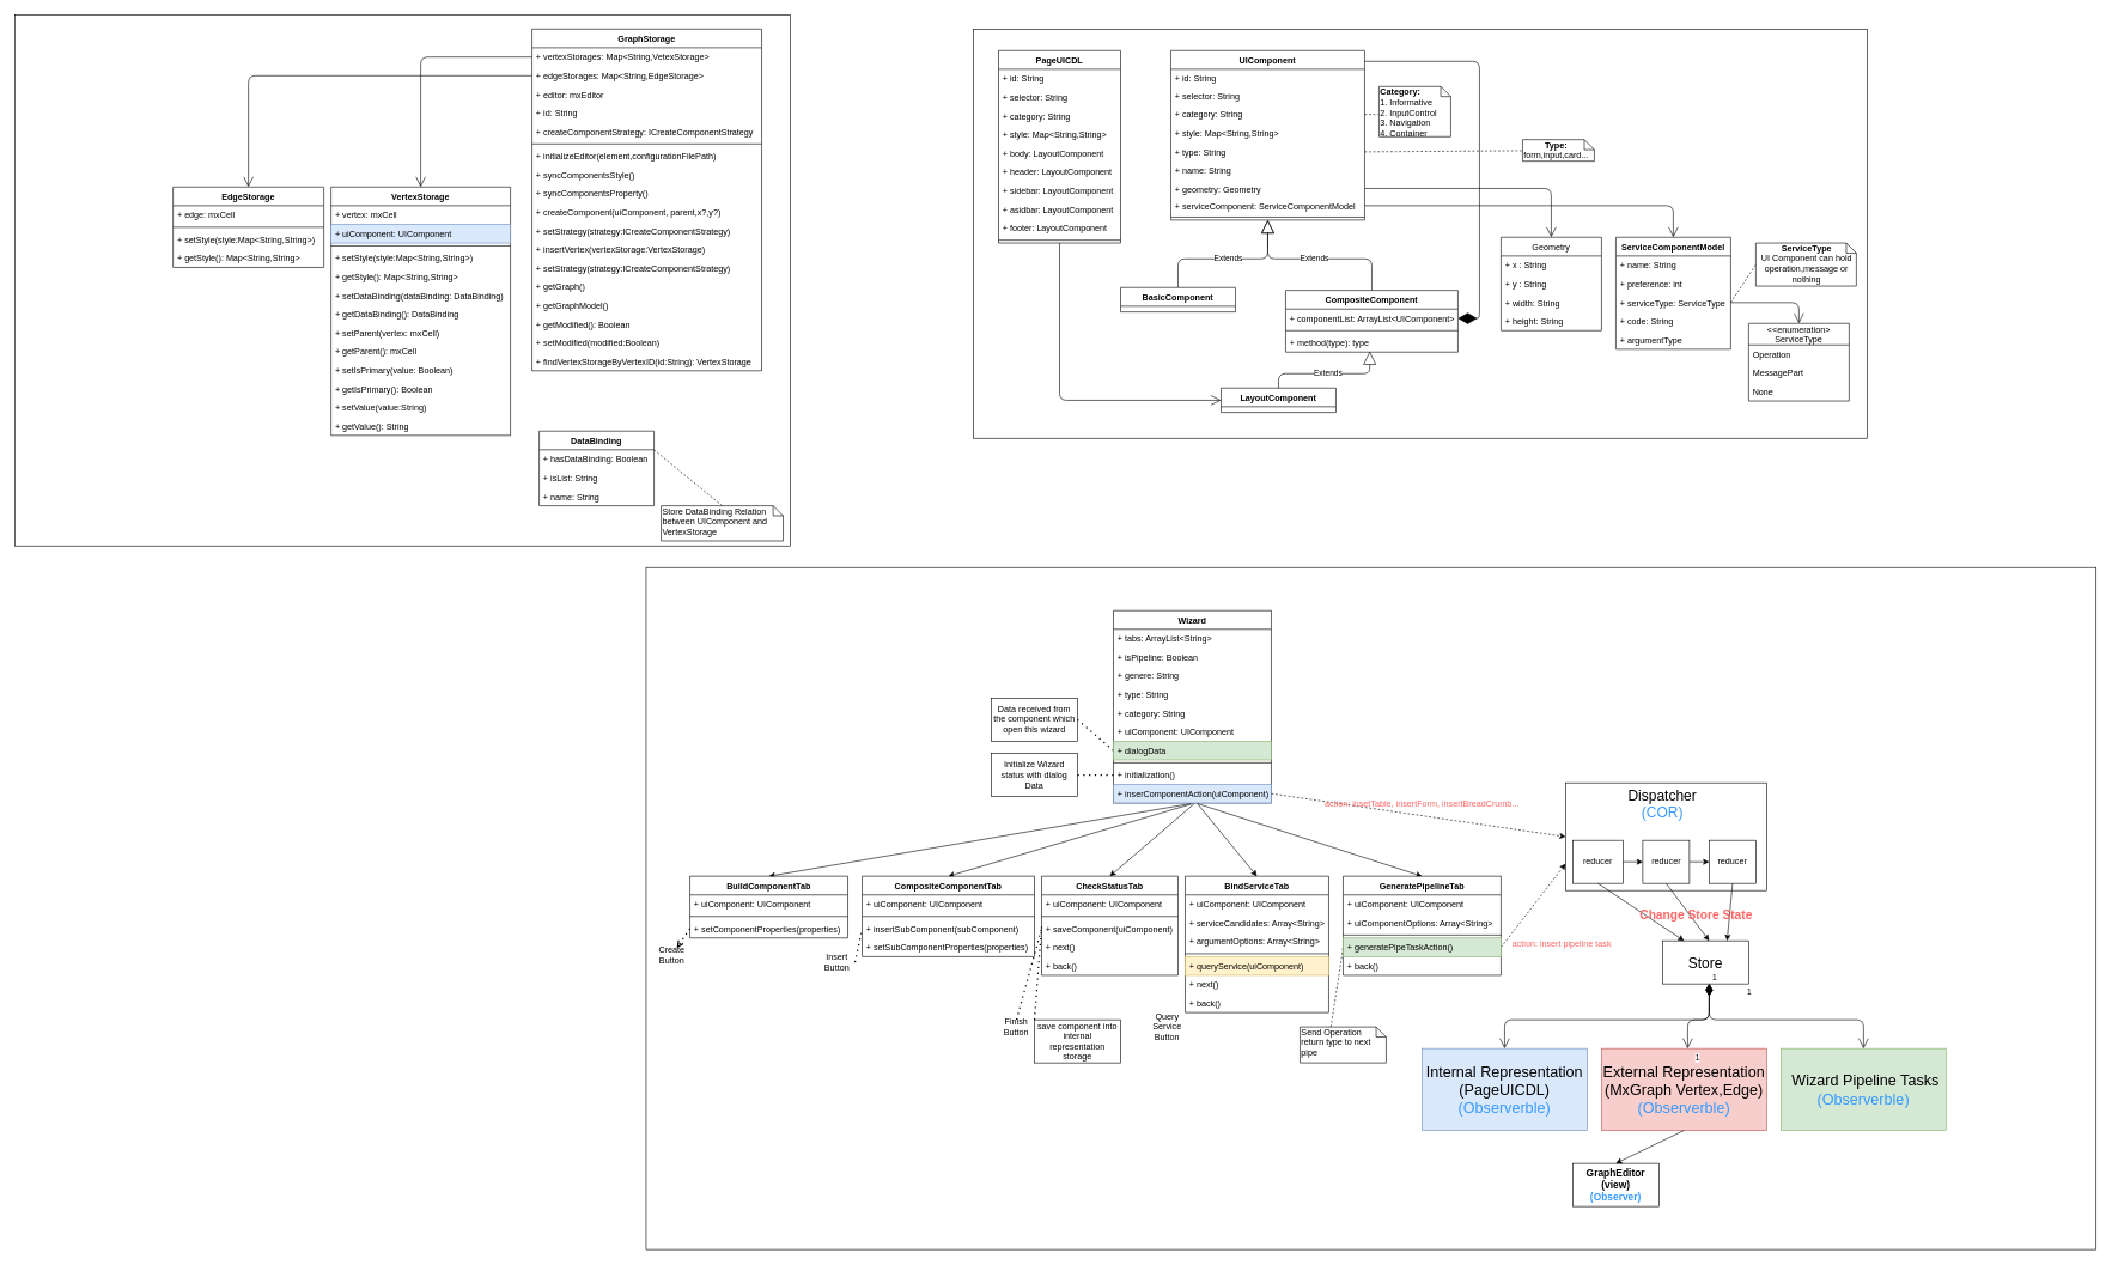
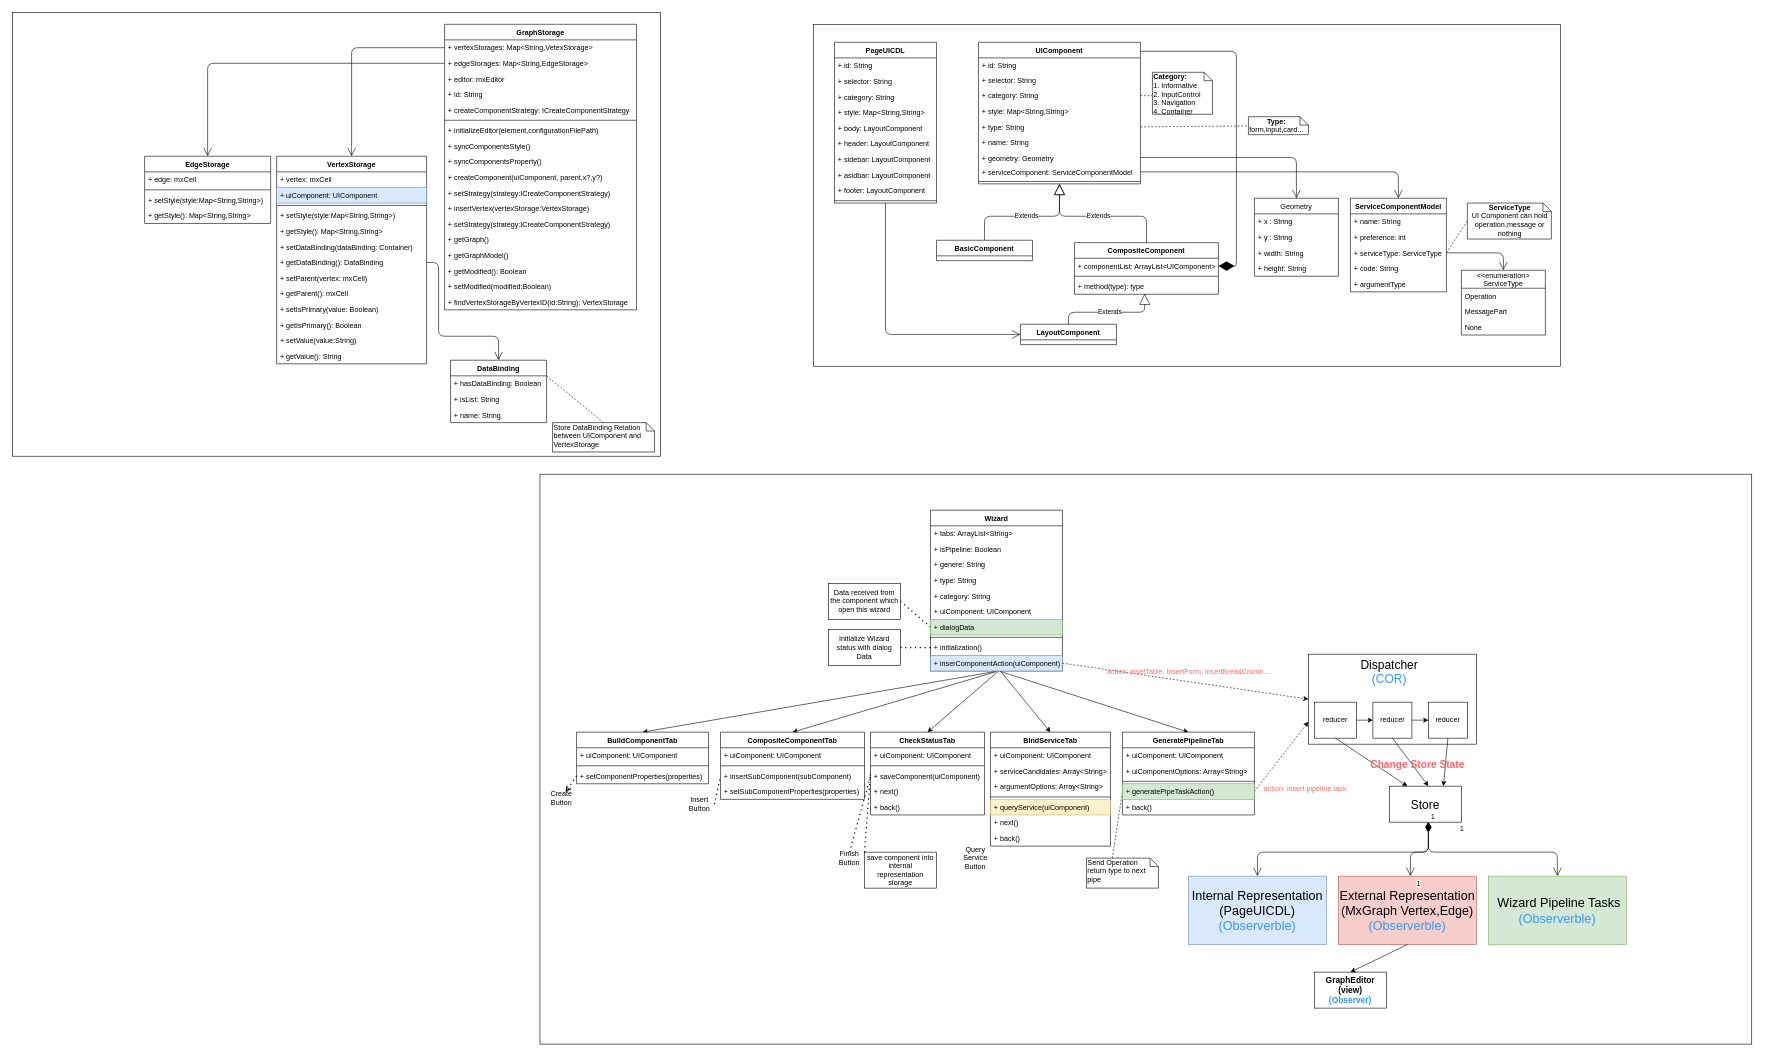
- <mxCell id="118" value="&lt;div style=&quot;text-align: center&quot;&gt;&lt;span&gt;&lt;b&gt;Type:&lt;/b&gt;&lt;/span&gt;&lt;/div&gt;&lt;div style=&quot;text-align: center&quot;&gt;form,input,card...&lt;/div&gt;" style="shape=note;whiteSpace=wrap;html=1;size=14;verticalAlign=top;align=left;spacingTop=-6;" parent="1" vertex="1"><mxGeometry x="2120" y="194" width="100" height="30" as="geometry" /></mxCell>
+ <mxCell id="118" value="&lt;div style=&quot;text-align: center&quot;&gt;&lt;span&gt;&lt;b&gt;Type:&lt;/b&gt;&lt;/span&gt;&lt;/div&gt;&lt;div style=&quot;text-align: center&quot;&gt;form,input,card...&lt;/div&gt;" style="shape=note;whiteSpace=wrap;html=1;size=14;verticalAlign=top;align=left;spacingTop=-6;" parent="1" vertex="1"><mxGeometry x="2080" y="194" width="100" height="30" as="geometry" /></mxCell>
- <mxCell id="171" value="+ setDataBinding(dataBinding: DataBinding)" style="text;strokeColor=none;fillColor=none;align=left;verticalAlign=top;spacingLeft=4;spacingRight=4;overflow=hidden;rotatable=0;points=[[0,0.5],[1,0.5]];portConstraint=eastwest;" parent="165" vertex="1"><mxGeometry y="138" width="250" height="26" as="geometry" /></mxCell>
+ <mxCell id="171" value="+ setDataBinding(dataBinding: Container)" style="text;strokeColor=none;fillColor=none;align=left;verticalAlign=top;spacingLeft=4;spacingRight=4;overflow=hidden;rotatable=0;points=[[0,0.5],[1,0.5]];portConstraint=eastwest;" parent="165" vertex="1"><mxGeometry y="138" width="250" height="26" as="geometry" /></mxCell>
+ <mxCell id="186" value="" style="endArrow=open;endFill=1;endSize=12;html=1;exitX=1;exitY=0.5;exitDx=0;exitDy=0;entryX=0.5;entryY=0;entryDx=0;entryDy=0;" parent="144" source="172" target="189" edge="1"><mxGeometry width="160" relative="1" as="geometry"><mxPoint x="480" y="540" as="sourcePoint" /><mxPoint x="640" y="540" as="targetPoint" /><Array as="points"><mxPoint x="710" y="417" /><mxPoint x="710" y="540" /><mxPoint x="810" y="540" /></Array></mxGeometry></mxCell>
